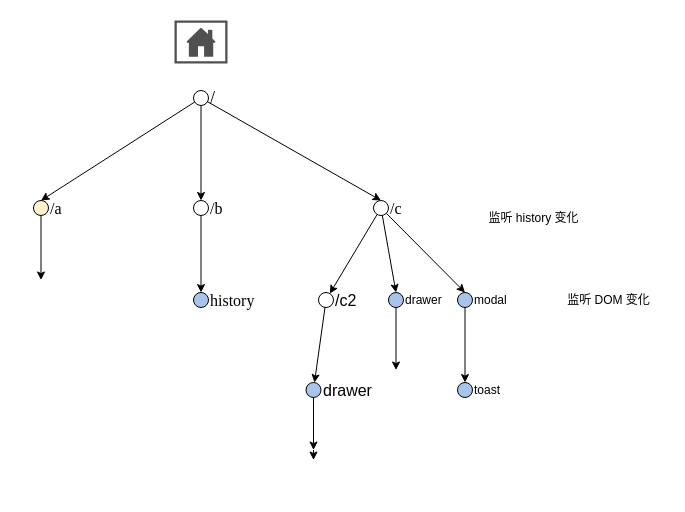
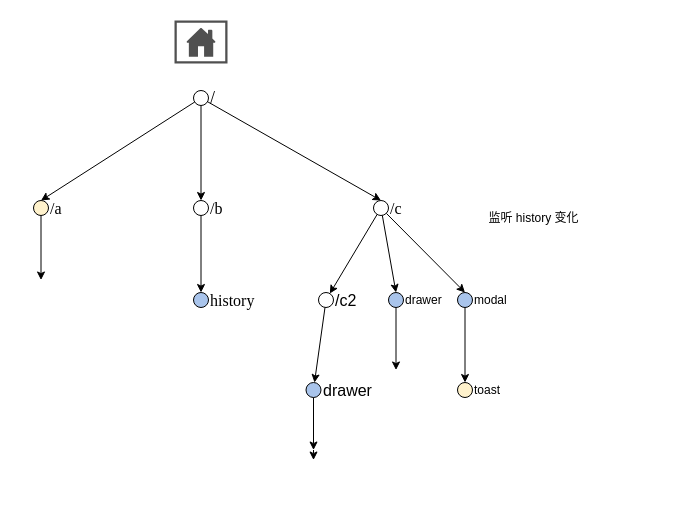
- <mxCell id="30" value="监听 DOM 变化" style="text;html=1;align=center;verticalAlign=middle;resizable=0;points=[];autosize=1;strokeColor=none;fillColor=none;" vertex="1" parent="1"><mxGeometry x="553" y="284.5" width="110" height="30" as="geometry" /></mxCell>
- <mxCell id="27" value="toast" style="ellipse;whiteSpace=wrap;html=1;aspect=fixed;verticalAlign=middle;labelPosition=right;verticalLabelPosition=middle;align=left;fillColor=#A9C4EB;" vertex="1" parent="1"><mxGeometry x="457" y="382" width="15" height="15" as="geometry" /></mxCell>
+ <mxCell id="27" value="toast" style="ellipse;whiteSpace=wrap;html=1;aspect=fixed;verticalAlign=middle;labelPosition=right;verticalLabelPosition=middle;align=left;fillColor=#fff2cc;" vertex="1" parent="1"><mxGeometry x="457" y="382" width="15" height="15" as="geometry" /></mxCell>
